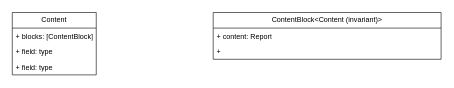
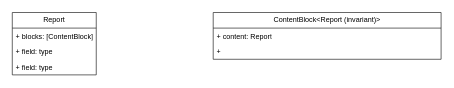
- <mxCell id="2" value="Content" style="swimlane;fontStyle=0;childLayout=stackLayout;horizontal=1;startSize=26;fillColor=none;horizontalStack=0;resizeParent=1;resizeParentMax=0;resizeLast=0;collapsible=1;marginBottom=0;whiteSpace=wrap;html=1;" vertex="1" parent="1"><mxGeometry x="20" y="20" width="140" height="104" as="geometry" /></mxCell>
+ <mxCell id="2" value="Report" style="swimlane;fontStyle=0;childLayout=stackLayout;horizontal=1;startSize=26;fillColor=none;horizontalStack=0;resizeParent=1;resizeParentMax=0;resizeLast=0;collapsible=1;marginBottom=0;whiteSpace=wrap;html=1;" vertex="1" parent="1"><mxGeometry x="20" y="20" width="140" height="104" as="geometry" /></mxCell>
- <mxCell id="6" value="ContentBlock&amp;lt;Content (invariant)&amp;gt;" style="swimlane;fontStyle=0;childLayout=stackLayout;horizontal=1;startSize=26;fillColor=none;horizontalStack=0;resizeParent=1;resizeParentMax=0;resizeLast=0;collapsible=1;marginBottom=0;whiteSpace=wrap;html=1;" vertex="1" parent="1"><mxGeometry x="355" y="20" width="380" height="78" as="geometry" /></mxCell>
+ <mxCell id="6" value="ContentBlock&amp;lt;Report (invariant)&amp;gt;" style="swimlane;fontStyle=0;childLayout=stackLayout;horizontal=1;startSize=26;fillColor=none;horizontalStack=0;resizeParent=1;resizeParentMax=0;resizeLast=0;collapsible=1;marginBottom=0;whiteSpace=wrap;html=1;" vertex="1" parent="1"><mxGeometry x="355" y="20" width="380" height="78" as="geometry" /></mxCell>
